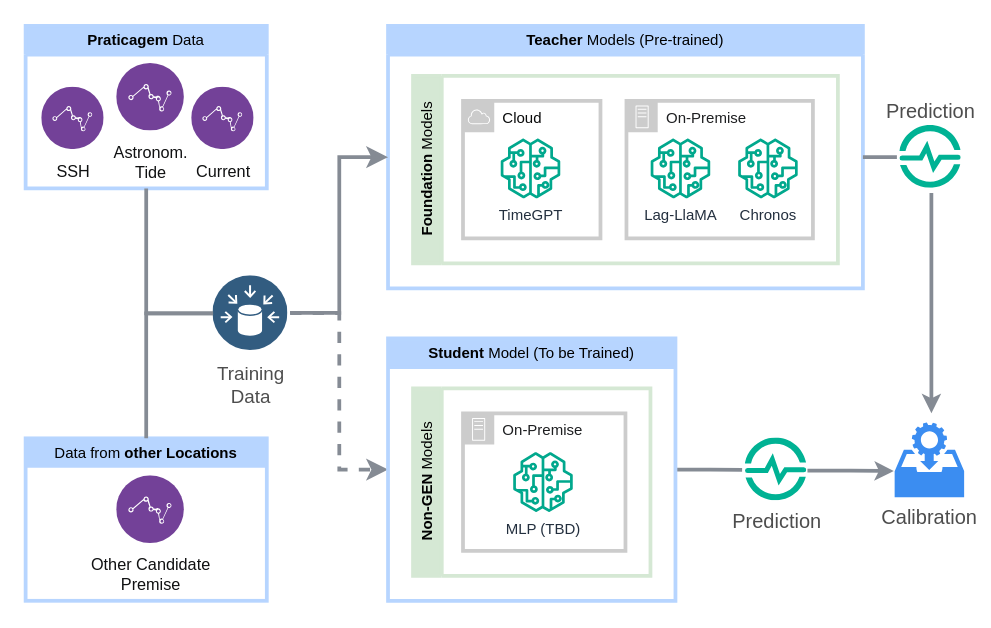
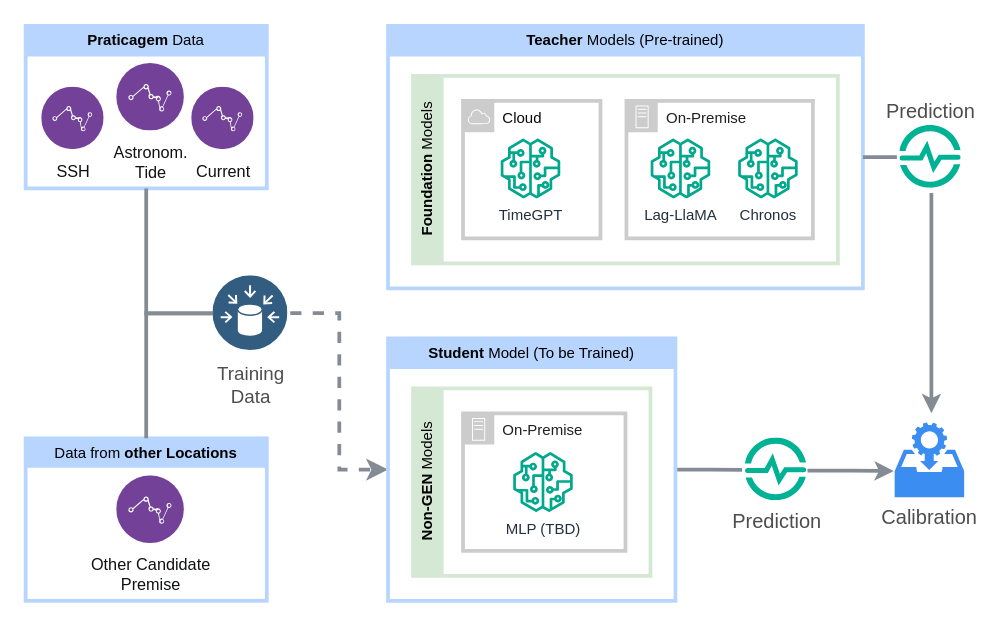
- <mxCell id="14" value="" style="edgeStyle=elbowEdgeStyle;elbow=horizontal;endArrow=classic;html=1;curved=0;rounded=0;endSize=8;startSize=8;entryX=0;entryY=0.5;entryDx=0;entryDy=0;strokeWidth=3;exitX=1.026;exitY=0.492;exitDx=0;exitDy=0;exitPerimeter=0;strokeColor=#858B94;" edge="1" parent="1" source="21" target="2"><mxGeometry width="50" height="50" relative="1" as="geometry"><mxPoint x="240" y="250" as="sourcePoint" /><mxPoint x="290" y="200" as="targetPoint" /></mxGeometry></mxCell>
